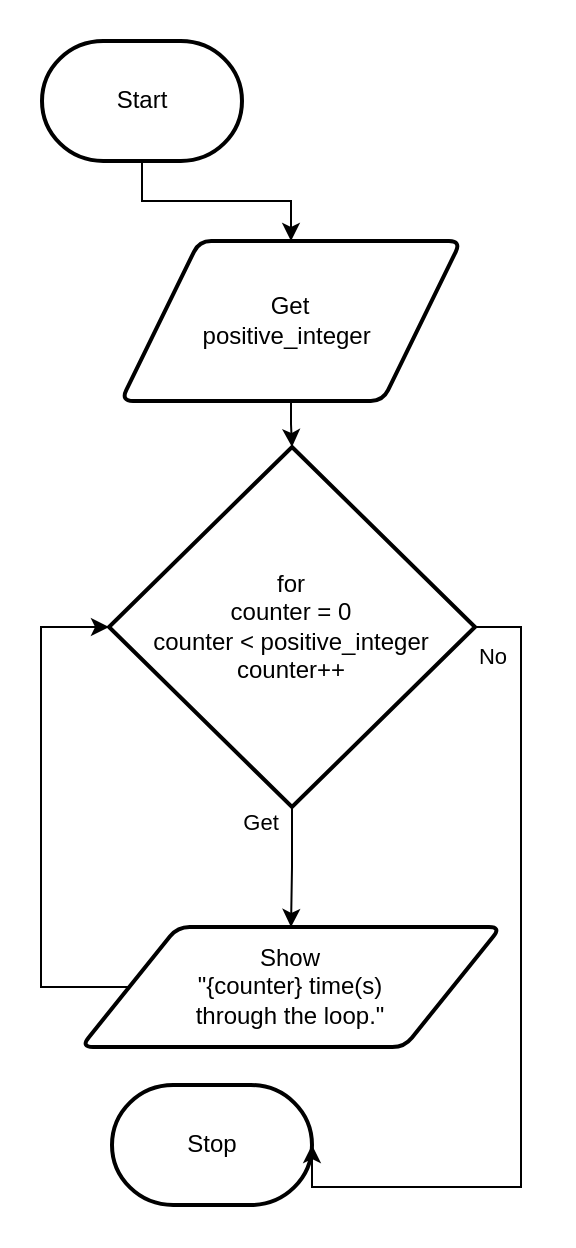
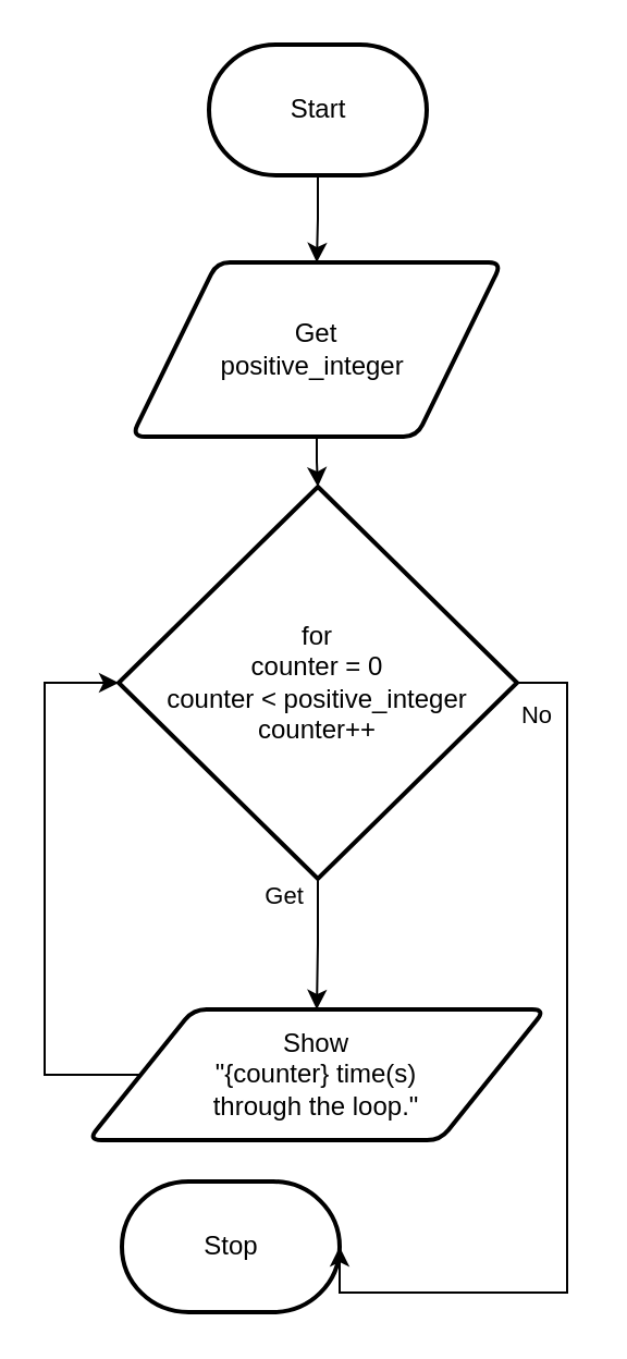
- <mxCell id="3" value="Start" style="strokeWidth=2;html=1;shape=mxgraph.flowchart.terminator;whiteSpace=wrap;" parent="1" vertex="1"><mxGeometry x="20.5" y="20" width="100" height="60" as="geometry" /></mxCell>
+ <mxCell id="3" value="Start" style="strokeWidth=2;html=1;shape=mxgraph.flowchart.terminator;whiteSpace=wrap;" parent="1" vertex="1"><mxGeometry x="95.5" y="20" width="100" height="60" as="geometry" /></mxCell>
